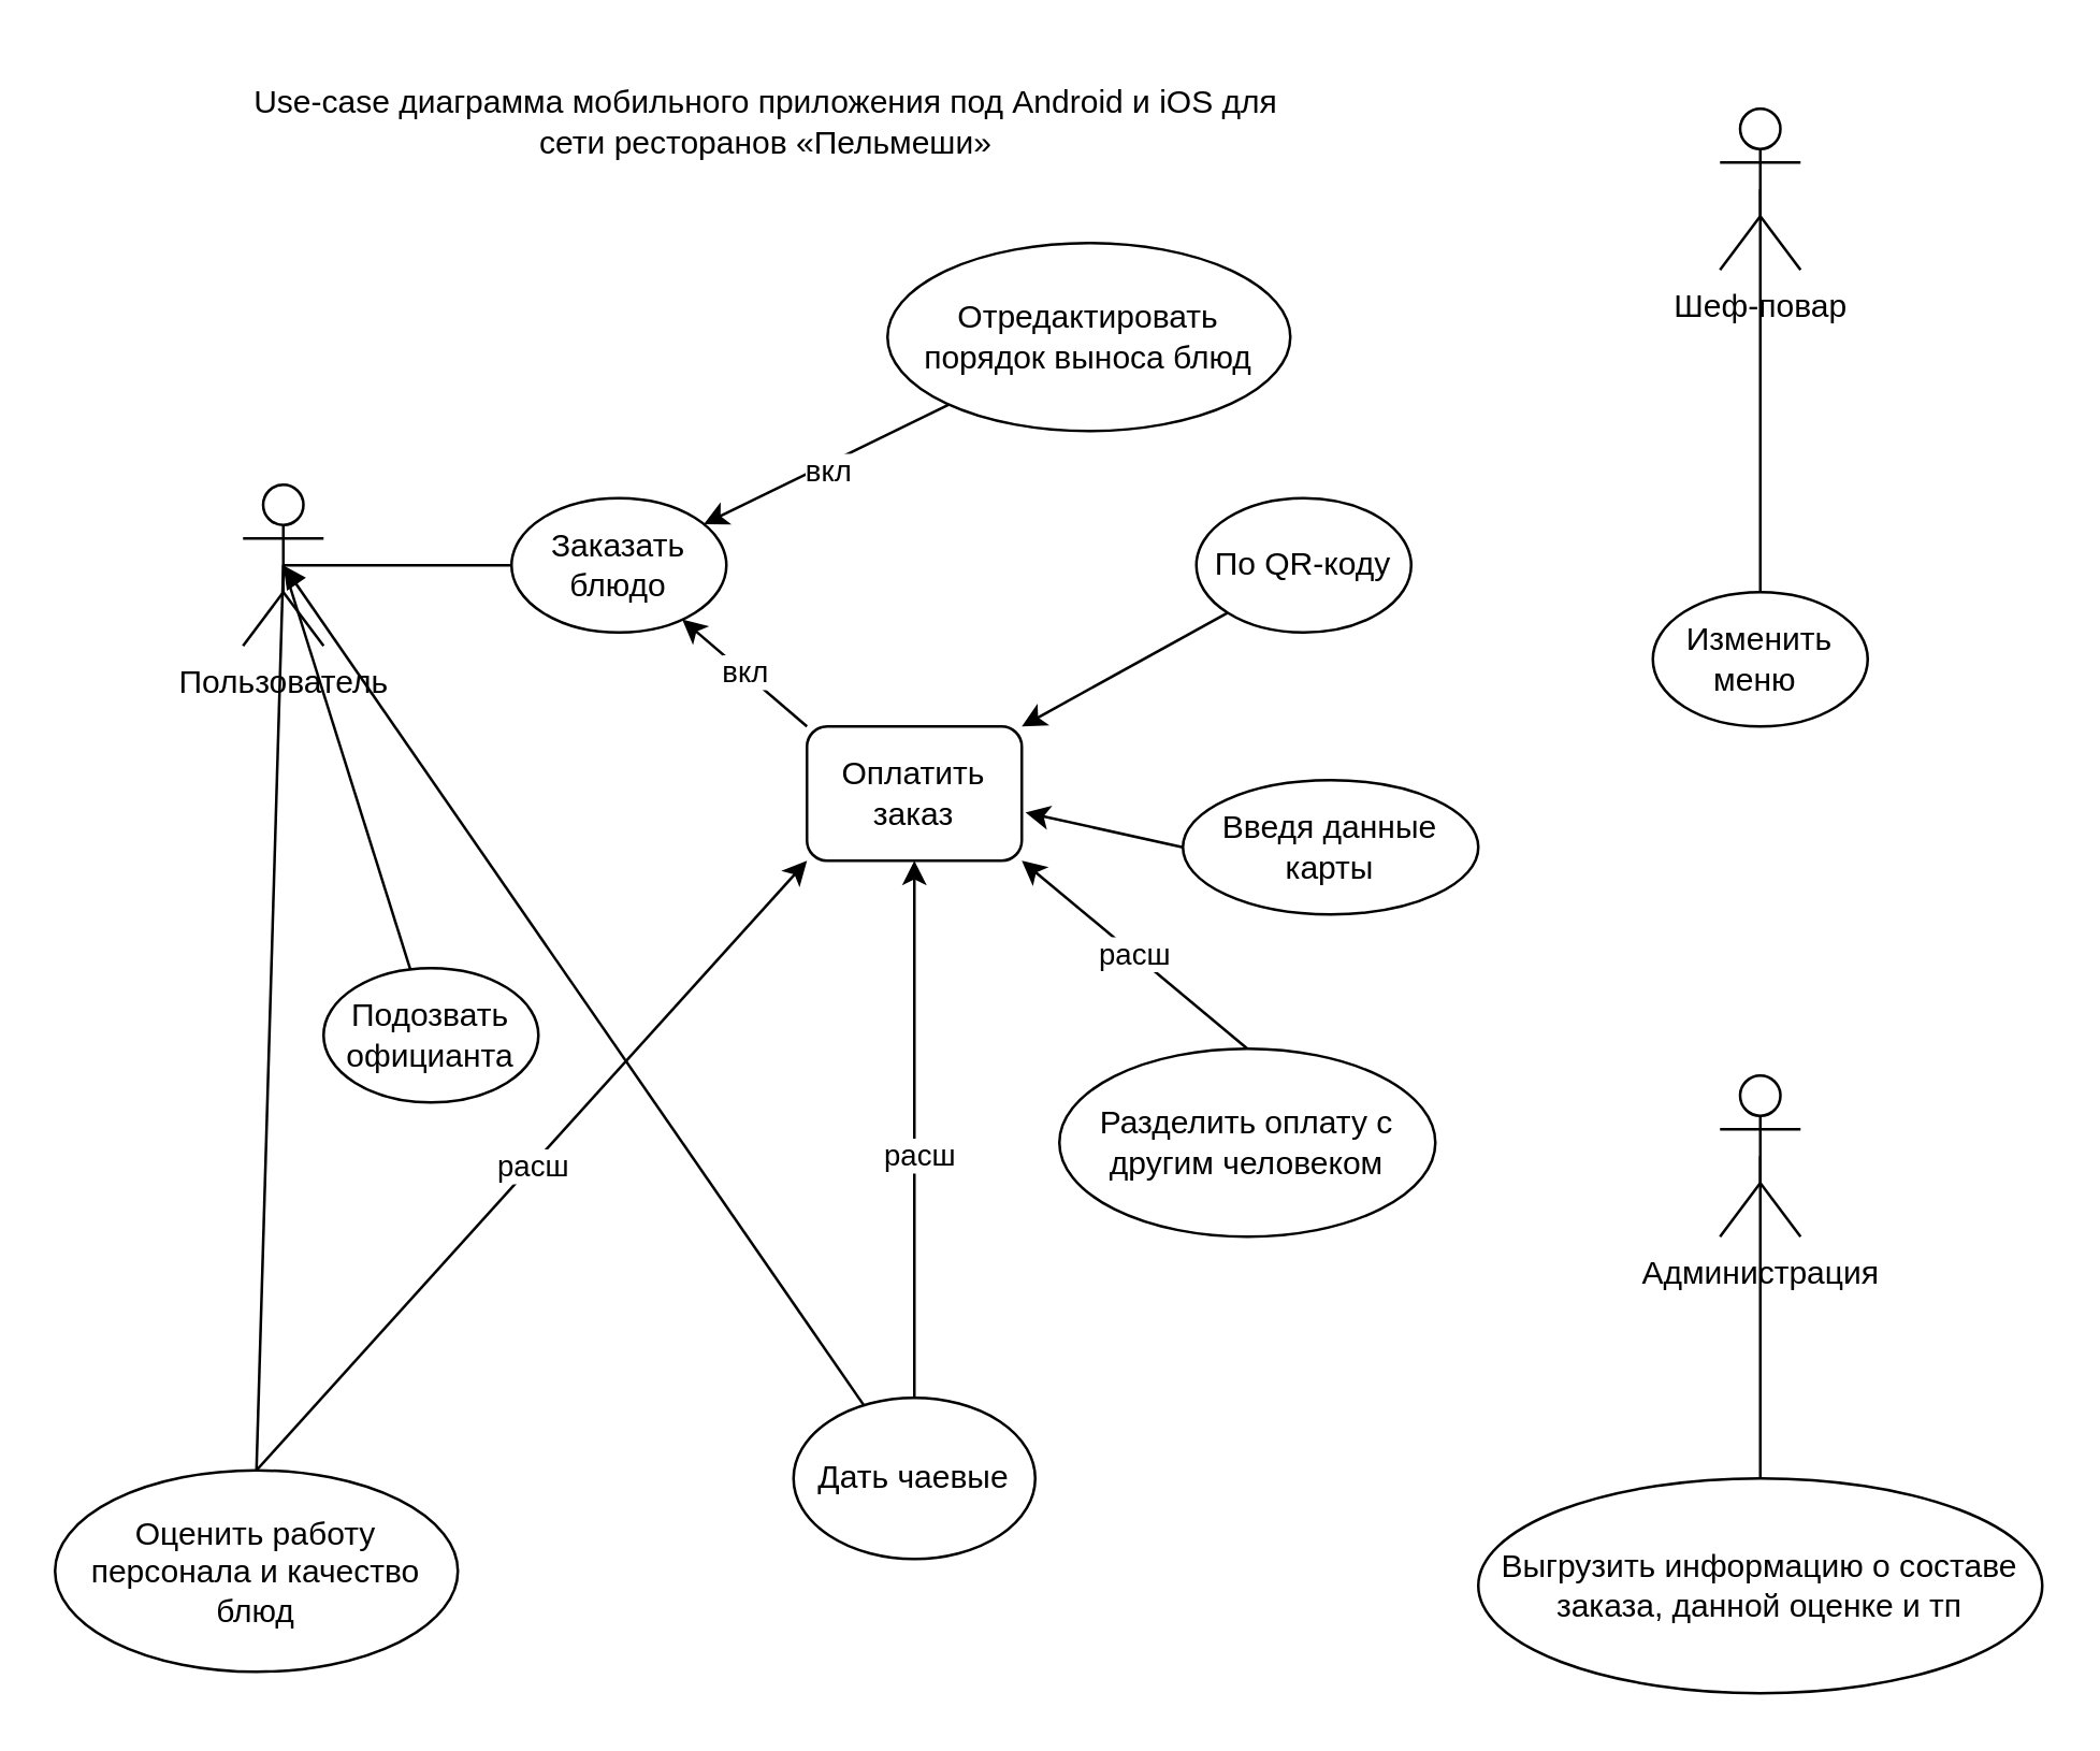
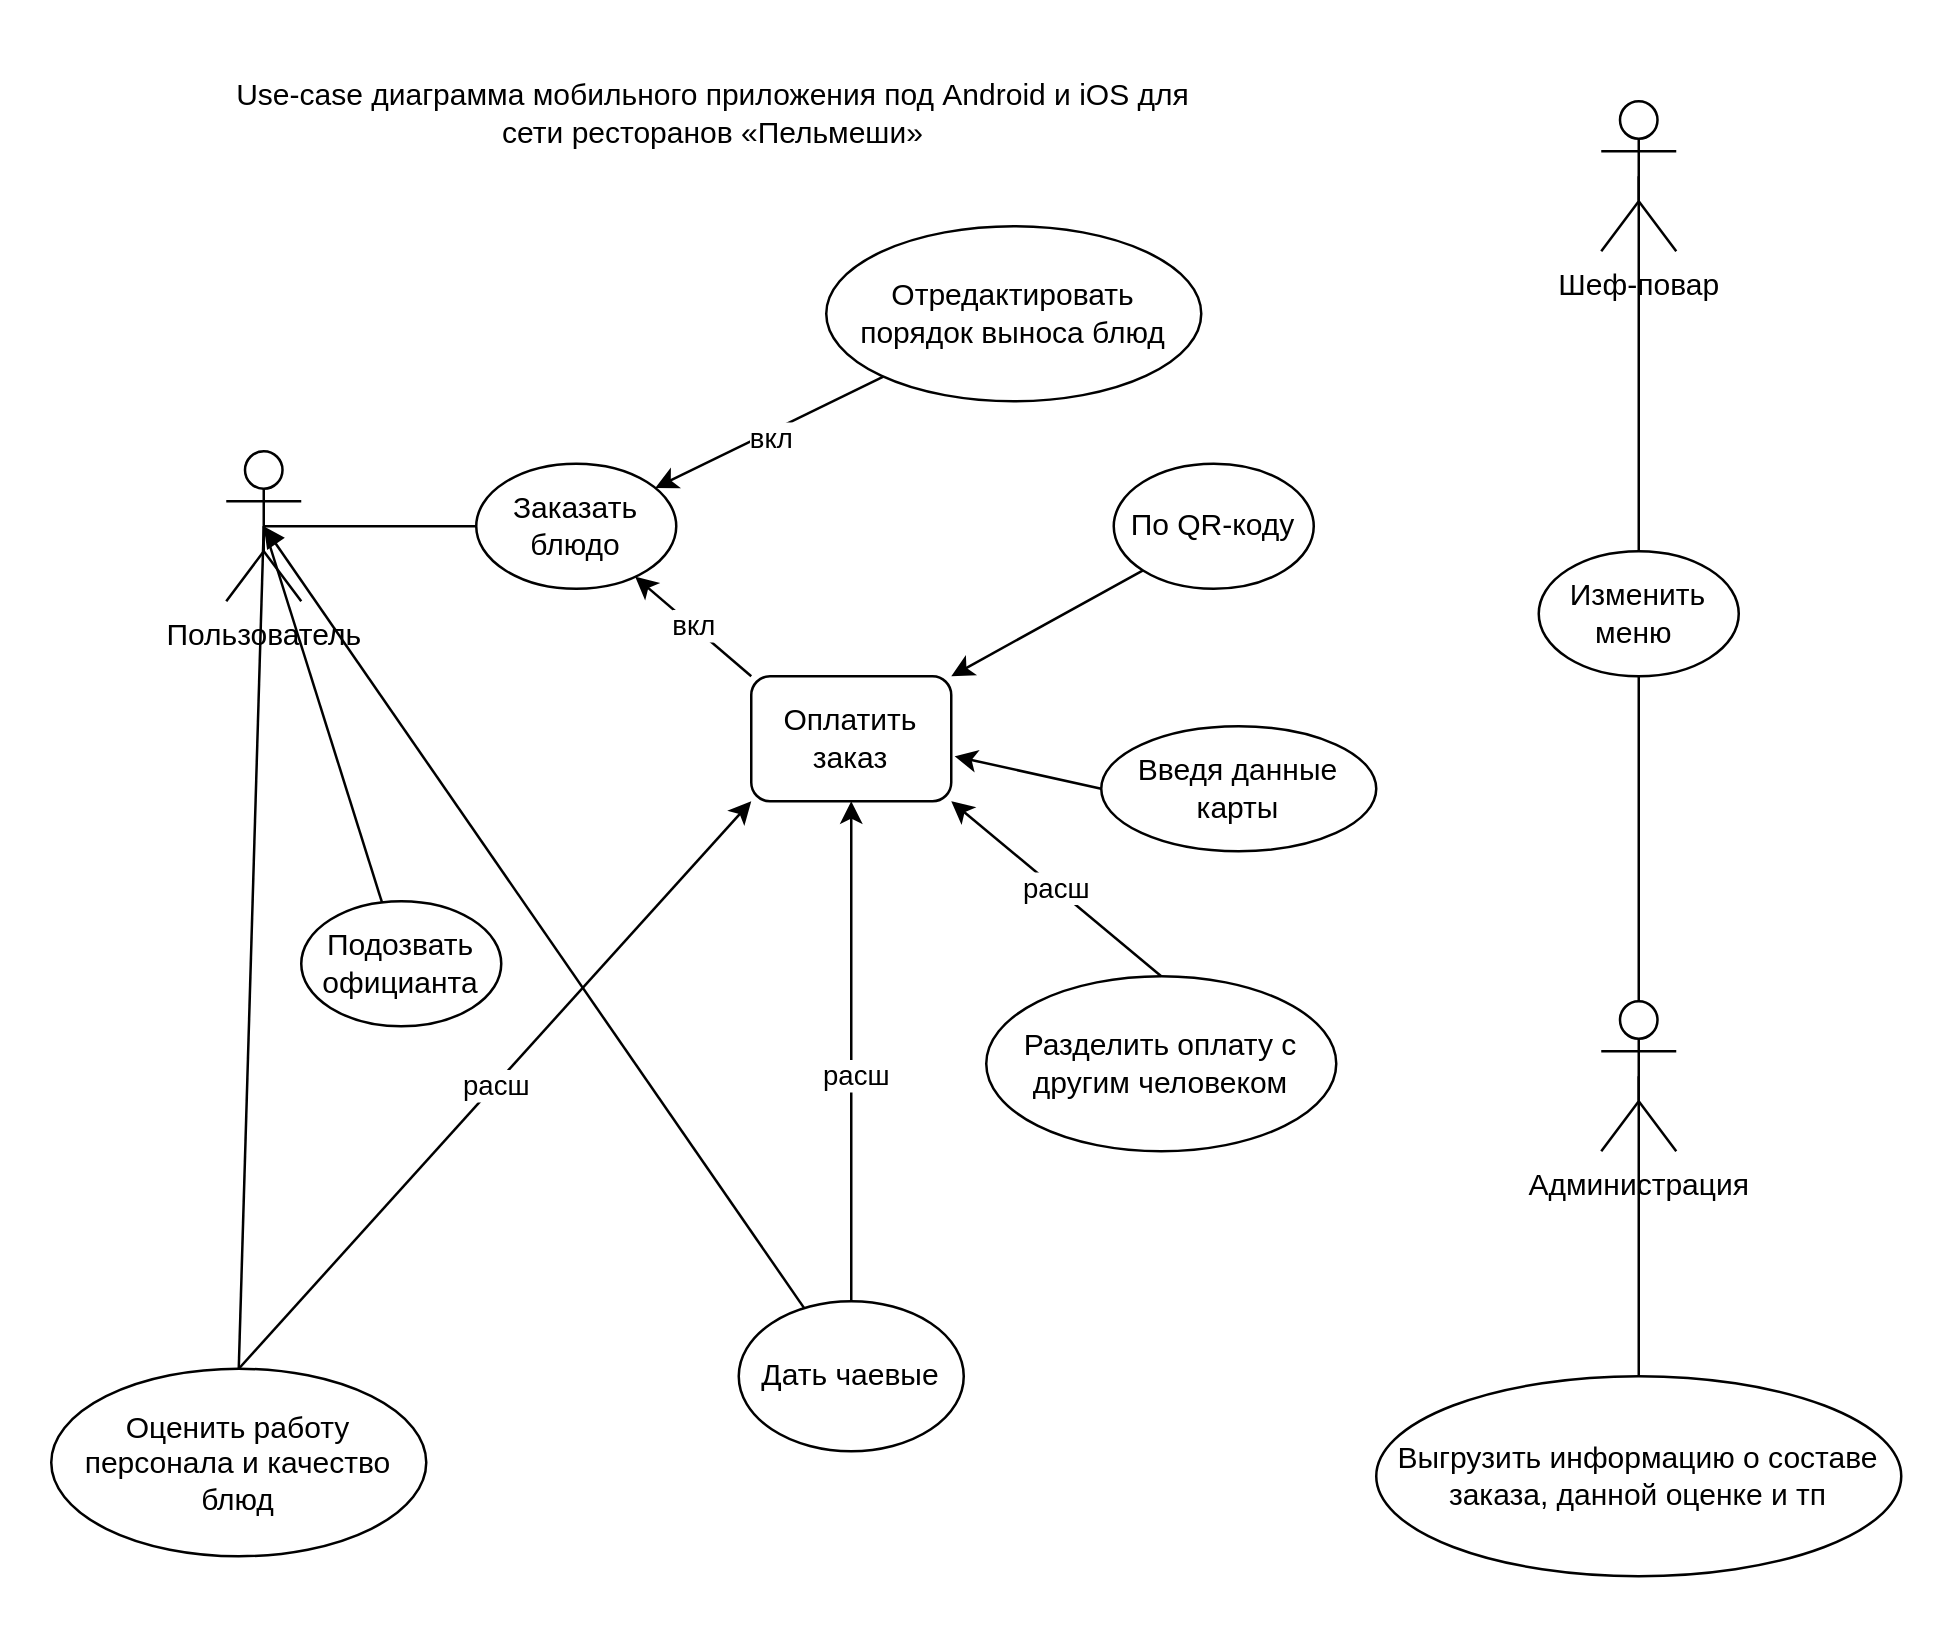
+ <mxCell id="8" value="" style="endArrow=none;html=1;rounded=0;" edge="1" parent="1" source="5" target="4"><mxGeometry width="50" height="50" relative="1" as="geometry"><mxPoint x="270" y="360" as="sourcePoint" /><mxPoint x="320" y="310" as="targetPoint" /></mxGeometry></mxCell>
